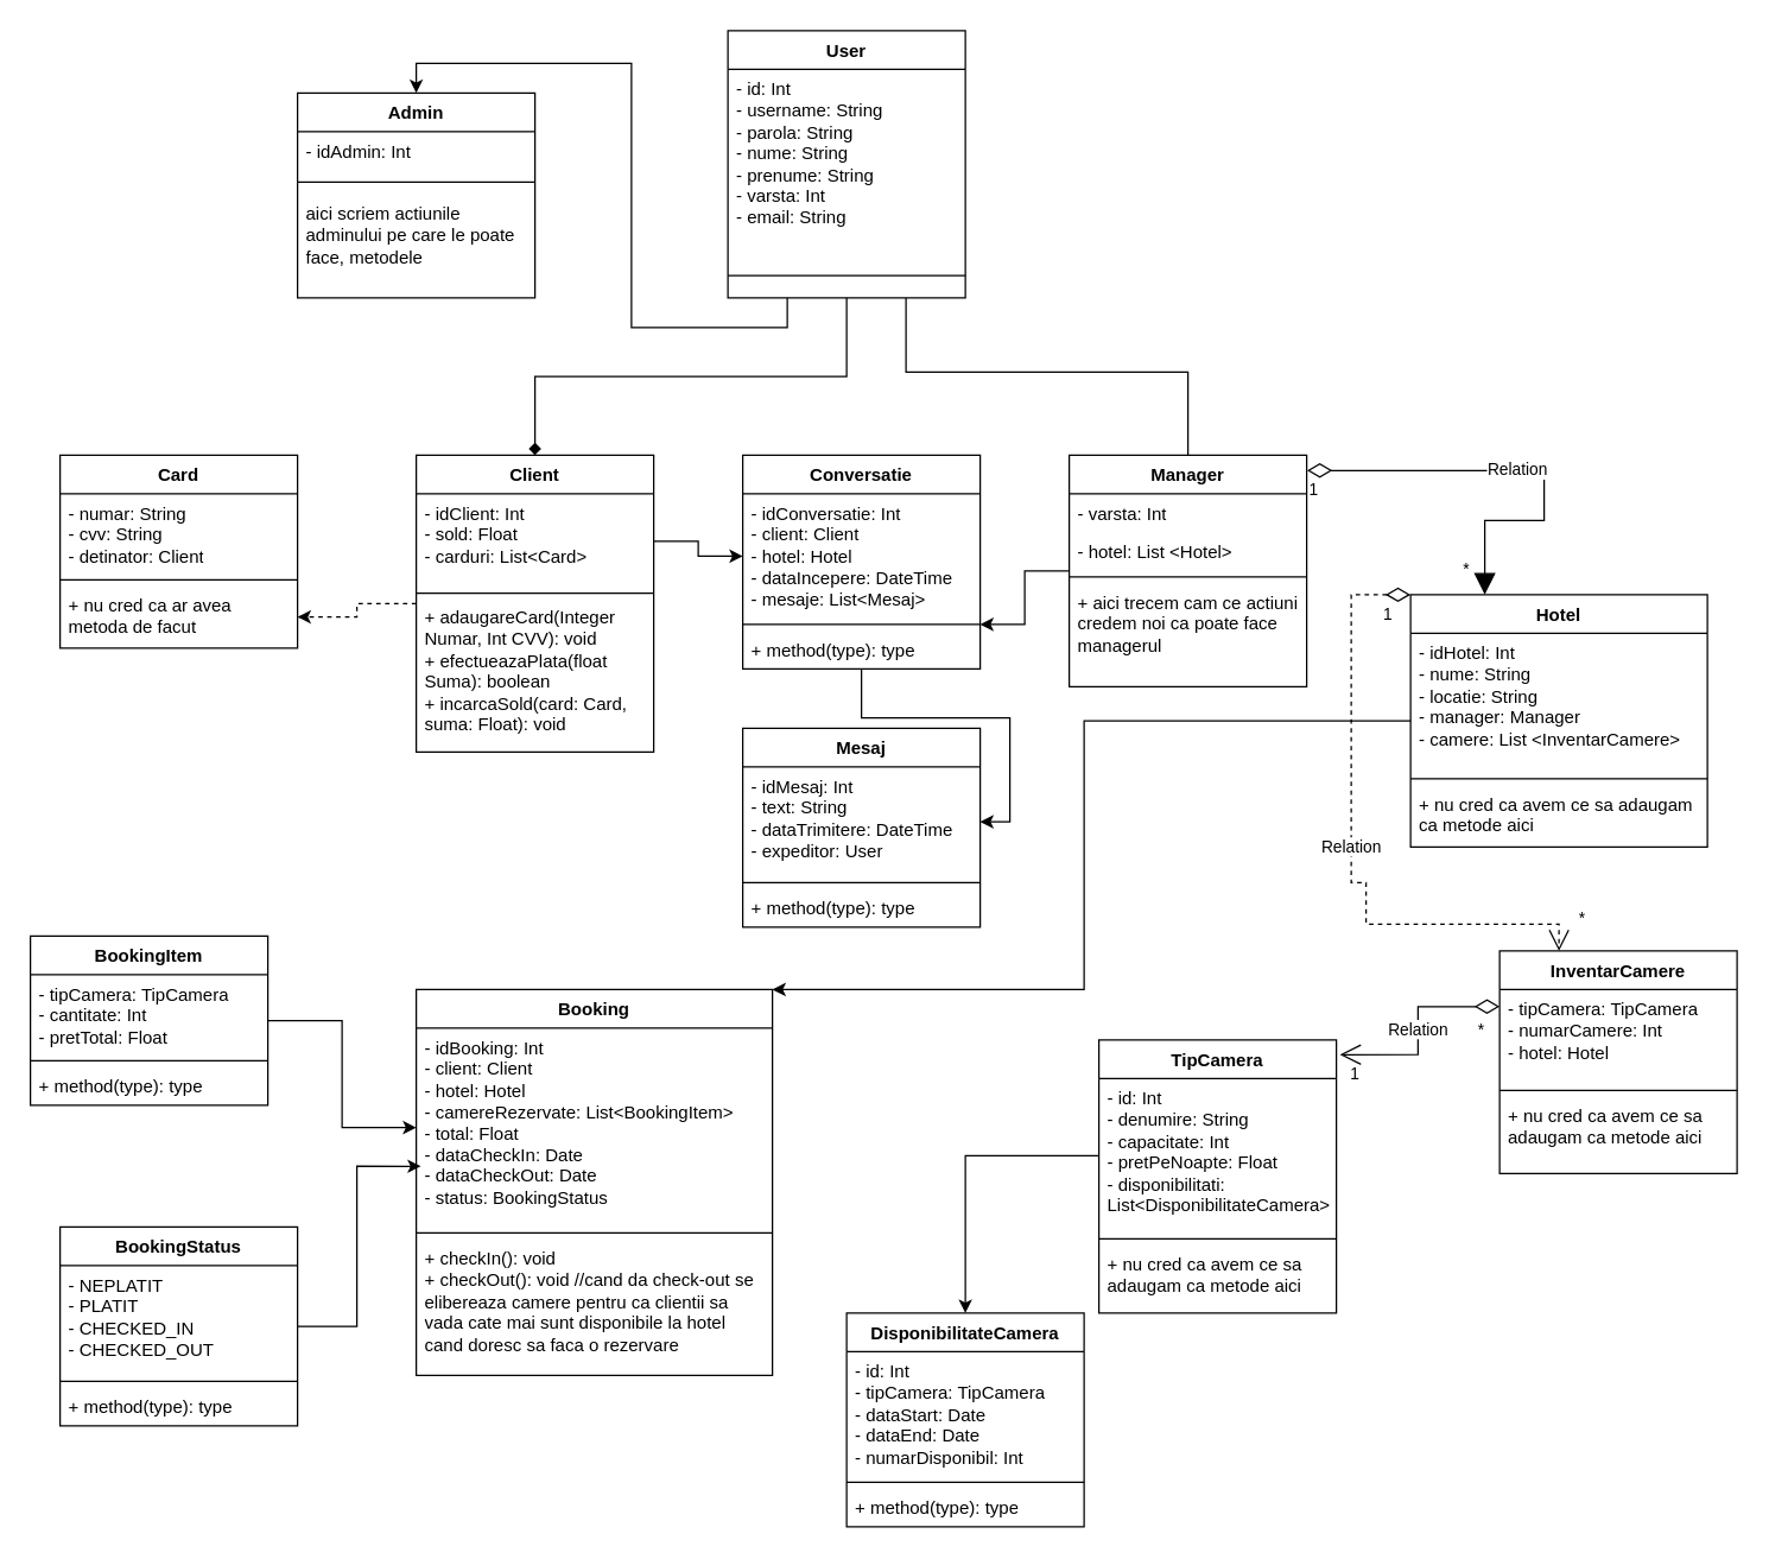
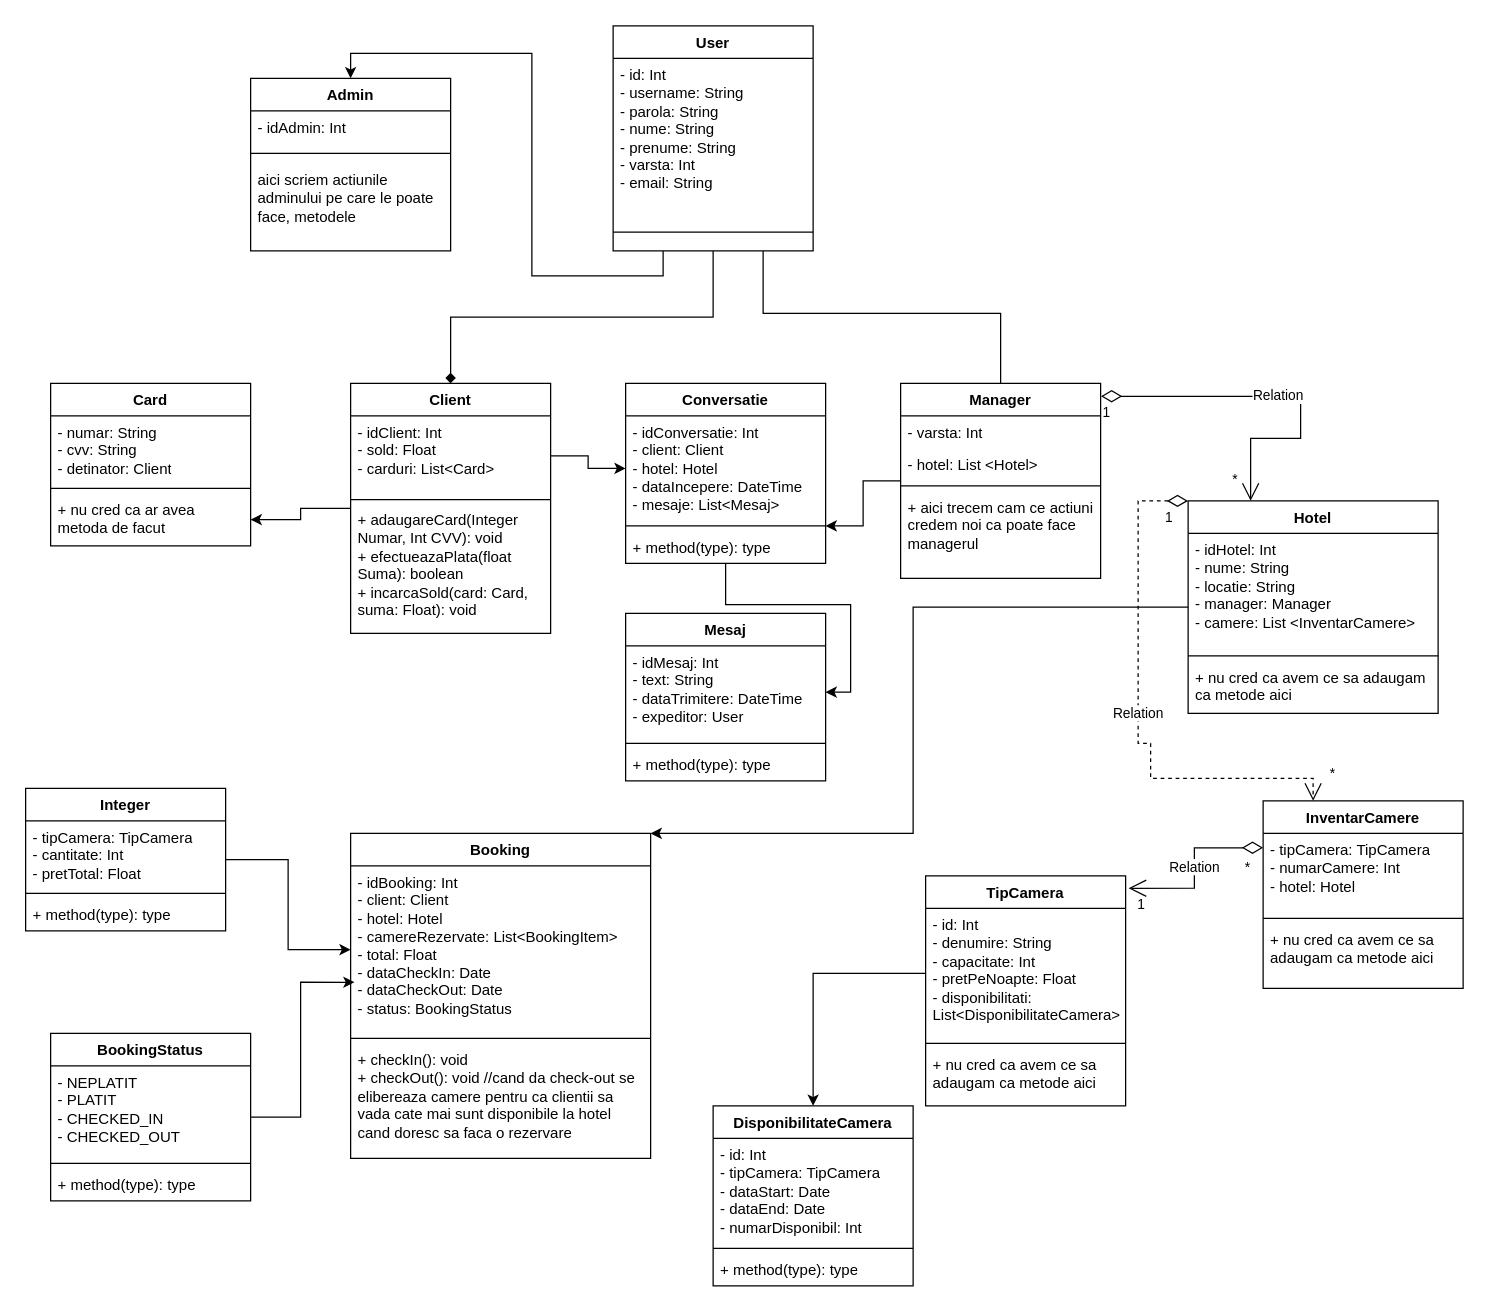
- <mxCell id="36" value="Relation" style="endArrow=block;html=1;endSize=12;startArrow=diamondThin;startSize=14;startFill=0;edgeStyle=orthogonalEdgeStyle;rounded=0;entryX=0.25;entryY=0;entryDx=0;entryDy=0;exitX=1.002;exitY=0.066;exitDx=0;exitDy=0;exitPerimeter=0;" edge="1" parent="1" source="9" target="24"><mxGeometry relative="1" as="geometry"><mxPoint x="920" y="377" as="sourcePoint" /><mxPoint x="1050" y="360" as="targetPoint" /><Array as="points"><mxPoint x="1040" y="316" /><mxPoint x="1040" y="350" /><mxPoint x="1000" y="350" /></Array></mxGeometry></mxCell>
+ <mxCell id="36" value="Relation" style="endArrow=open;html=1;endSize=12;startArrow=diamondThin;startSize=14;startFill=0;edgeStyle=orthogonalEdgeStyle;rounded=0;entryX=0.25;entryY=0;entryDx=0;entryDy=0;exitX=1.002;exitY=0.066;exitDx=0;exitDy=0;exitPerimeter=0;" edge="1" parent="1" source="9" target="24"><mxGeometry relative="1" as="geometry"><mxPoint x="920" y="377" as="sourcePoint" /><mxPoint x="1050" y="360" as="targetPoint" /><Array as="points"><mxPoint x="1040" y="316" /><mxPoint x="1040" y="350" /><mxPoint x="1000" y="350" /></Array></mxGeometry></mxCell>
- <mxCell id="14" value="" style="edgeStyle=orthogonalEdgeStyle;rounded=0;orthogonalLoop=1;jettySize=auto;html=1;dashed=1;" edge="1" parent="1" source="15" target="62"><mxGeometry relative="1" as="geometry" /></mxCell>
+ <mxCell id="14" value="" style="edgeStyle=orthogonalEdgeStyle;rounded=0;orthogonalLoop=1;jettySize=auto;html=1;" edge="1" parent="1" source="15" target="62"><mxGeometry relative="1" as="geometry" /></mxCell>
- <mxCell id="64" value="BookingItem" style="swimlane;fontStyle=1;align=center;verticalAlign=top;childLayout=stackLayout;horizontal=1;startSize=26;horizontalStack=0;resizeParent=1;resizeParentMax=0;resizeLast=0;collapsible=1;marginBottom=0;whiteSpace=wrap;html=1;" vertex="1" parent="1"><mxGeometry x="20" y="630" width="160" height="114" as="geometry" /></mxCell>
+ <mxCell id="64" value="Integer" style="swimlane;fontStyle=1;align=center;verticalAlign=top;childLayout=stackLayout;horizontal=1;startSize=26;horizontalStack=0;resizeParent=1;resizeParentMax=0;resizeLast=0;collapsible=1;marginBottom=0;whiteSpace=wrap;html=1;" vertex="1" parent="1"><mxGeometry x="20" y="630" width="160" height="114" as="geometry" /></mxCell>
